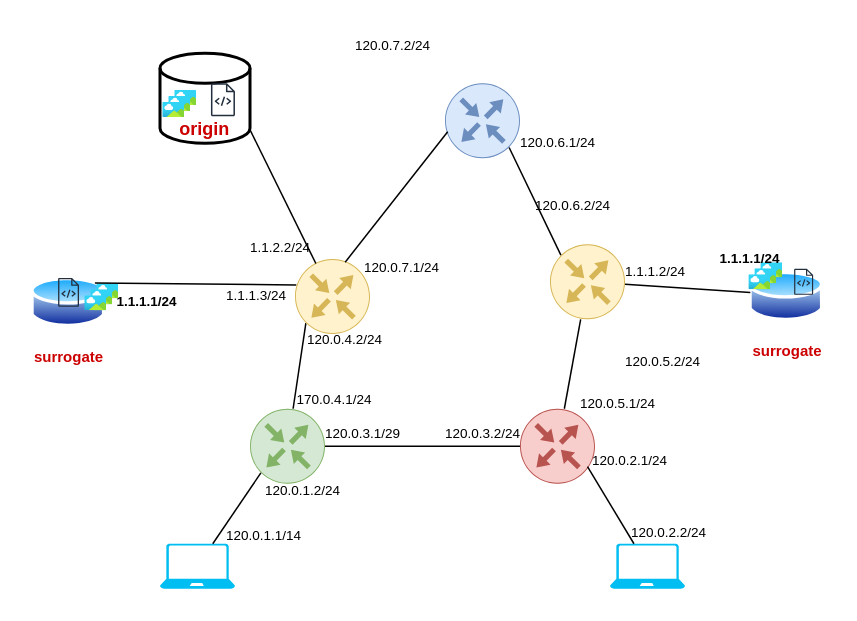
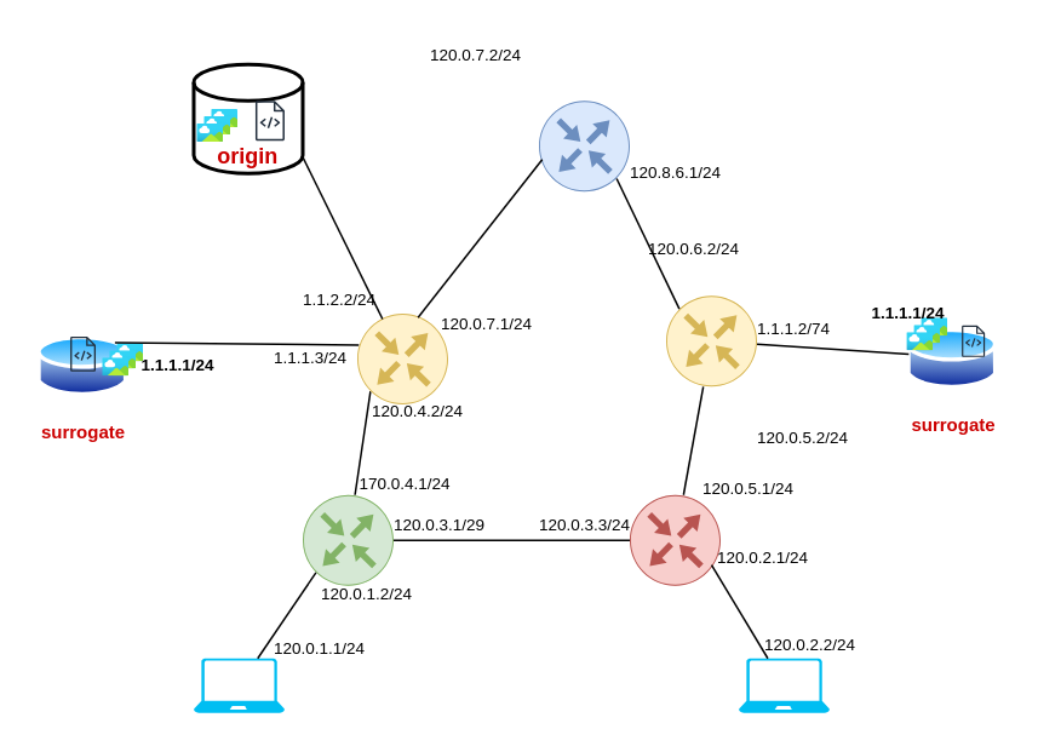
- <mxCell id="47" value="&lt;font style=&quot;font-size: 9px;&quot;&gt;120.0.6.1/24&lt;/font&gt;" style="text;html=1;align=center;verticalAlign=middle;resizable=0;points=[];autosize=1;strokeColor=none;fillColor=none;fontSize=9;" parent="1" vertex="1"><mxGeometry x="336" y="85" width="70" height="20" as="geometry" /></mxCell>
+ <mxCell id="47" value="&lt;font style=&quot;font-size: 9px;&quot;&gt;120.8.6.1/24&lt;/font&gt;" style="text;html=1;align=center;verticalAlign=middle;resizable=0;points=[];autosize=1;strokeColor=none;fillColor=none;fontSize=9;" parent="1" vertex="1"><mxGeometry x="336" y="85" width="70" height="20" as="geometry" /></mxCell>
- <mxCell id="44" value="&lt;font style=&quot;font-size: 9px;&quot;&gt;1.1.1.2/24&lt;/font&gt;" style="text;html=1;align=center;verticalAlign=middle;resizable=0;points=[];autosize=1;strokeColor=none;fillColor=none;fontSize=9;fontStyle=0" parent="1" vertex="1"><mxGeometry x="406" y="171.32" width="60" height="20" as="geometry" /></mxCell>
+ <mxCell id="44" value="&lt;font style=&quot;font-size: 9px;&quot;&gt;1.1.1.2/74&lt;/font&gt;" style="text;html=1;align=center;verticalAlign=middle;resizable=0;points=[];autosize=1;strokeColor=none;fillColor=none;fontSize=9;fontStyle=0" parent="1" vertex="1"><mxGeometry x="406" y="171.32" width="60" height="20" as="geometry" /></mxCell>
- <mxCell id="30" value="&lt;font style=&quot;font-size: 9px;&quot;&gt;120.0.3.2/24&lt;/font&gt;" style="text;html=1;align=center;verticalAlign=middle;resizable=0;points=[];autosize=1;strokeColor=none;fillColor=none;fontSize=9;" parent="1" vertex="1"><mxGeometry x="286" y="279" width="70" height="20" as="geometry" /></mxCell>
+ <mxCell id="30" value="&lt;font style=&quot;font-size: 9px;&quot;&gt;120.0.3.3/24&lt;/font&gt;" style="text;html=1;align=center;verticalAlign=middle;resizable=0;points=[];autosize=1;strokeColor=none;fillColor=none;fontSize=9;" parent="1" vertex="1"><mxGeometry x="286" y="279" width="70" height="20" as="geometry" /></mxCell>
- <mxCell id="25" value="&lt;font style=&quot;font-size: 9px;&quot;&gt;120.0.1.1/14&lt;/font&gt;" style="text;html=1;align=center;verticalAlign=middle;resizable=0;points=[];autosize=1;strokeColor=none;fillColor=none;fontSize=9;" parent="1" vertex="1"><mxGeometry x="139.96" y="347" width="70" height="20" as="geometry" /></mxCell>
+ <mxCell id="25" value="&lt;font style=&quot;font-size: 9px;&quot;&gt;120.0.1.1/24&lt;/font&gt;" style="text;html=1;align=center;verticalAlign=middle;resizable=0;points=[];autosize=1;strokeColor=none;fillColor=none;fontSize=9;" parent="1" vertex="1"><mxGeometry x="139.96" y="347" width="70" height="20" as="geometry" /></mxCell>
